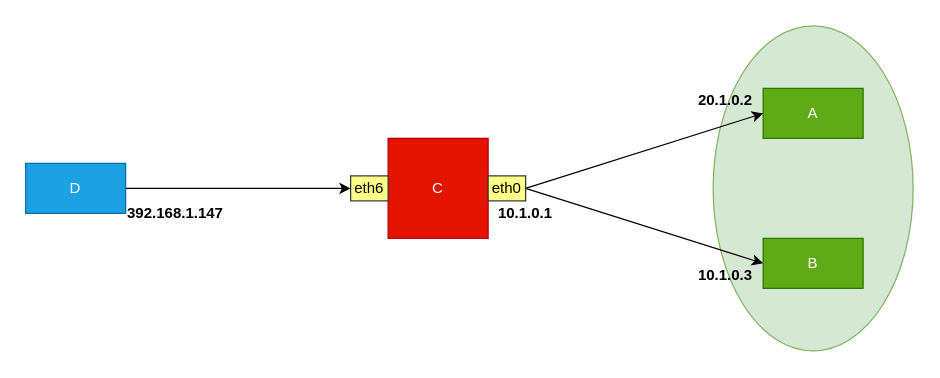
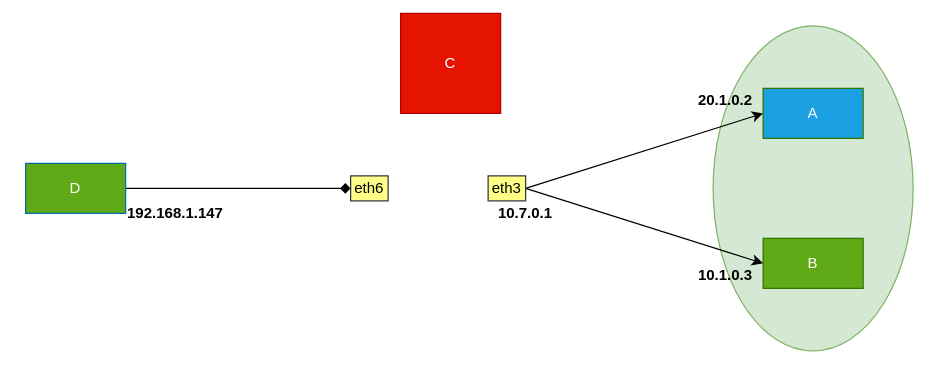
- <mxCell id="3" value="A" style="rounded=0;whiteSpace=wrap;html=1;fillColor=#60a917;strokeColor=#2D7600;fontColor=#ffffff;" vertex="1" parent="1"><mxGeometry x="610" y="70" width="80" height="40" as="geometry" /></mxCell>
+ <mxCell id="3" value="A" style="rounded=0;whiteSpace=wrap;html=1;fillColor=#1ba1e2;strokeColor=#2D7600;fontColor=#ffffff;" vertex="1" parent="1"><mxGeometry x="610" y="70" width="80" height="40" as="geometry" /></mxCell>
- <mxCell id="11" value="D" style="rounded=0;whiteSpace=wrap;html=1;fillColor=#1ba1e2;fontColor=#ffffff;strokeColor=#006EAF;" vertex="1" parent="1"><mxGeometry x="20" y="130" width="80" height="40" as="geometry" /></mxCell>
+ <mxCell id="11" value="D" style="rounded=0;whiteSpace=wrap;html=1;fillColor=#60a917;fontColor=#ffffff;strokeColor=#006EAF;" vertex="1" parent="1"><mxGeometry x="20" y="130" width="80" height="40" as="geometry" /></mxCell>
- <mxCell id="10" style="edgeStyle=none;rounded=0;orthogonalLoop=1;jettySize=auto;html=1;exitX=1;exitY=0.5;exitDx=0;exitDy=0;entryX=0;entryY=0.5;entryDx=0;entryDy=0;" edge="1" parent="1" source="11" target="6"><mxGeometry relative="1" as="geometry" /></mxCell>
+ <mxCell id="10" style="edgeStyle=none;rounded=0;orthogonalLoop=1;jettySize=auto;html=1;exitX=1;exitY=0.5;exitDx=0;exitDy=0;entryX=0;entryY=0.5;entryDx=0;entryDy=0;endArrow=diamond;" edge="1" parent="1" source="11" target="6"><mxGeometry relative="1" as="geometry" /></mxCell>
- <mxCell id="5" value="C" style="rounded=0;whiteSpace=wrap;html=1;fillColor=#e51400;fontColor=#ffffff;strokeColor=#B20000;" vertex="1" parent="1"><mxGeometry x="310" y="110" width="80" height="80" as="geometry" /></mxCell>
+ <mxCell id="5" value="C" style="rounded=0;whiteSpace=wrap;html=1;fillColor=#e51400;fontColor=#ffffff;strokeColor=#B20000;" vertex="1" parent="1"><mxGeometry x="320" y="10" width="80" height="80" as="geometry" /></mxCell>
- <mxCell id="9" value="eth0" style="rounded=0;whiteSpace=wrap;html=1;fillColor=#ffff88;strokeColor=#36393d;" vertex="1" parent="1"><mxGeometry x="390" y="140" width="30" height="20" as="geometry" /></mxCell>
+ <mxCell id="9" value="eth3" style="rounded=0;whiteSpace=wrap;html=1;fillColor=#ffff88;strokeColor=#36393d;" vertex="1" parent="1"><mxGeometry x="390" y="140" width="30" height="20" as="geometry" /></mxCell>
- <mxCell id="15" value="392.168.1.147" style="text;html=1;strokeColor=none;fillColor=none;align=center;verticalAlign=middle;whiteSpace=wrap;rounded=0;fontStyle=1" vertex="1" parent="1"><mxGeometry x="100" y="160" width="80" height="20" as="geometry" /></mxCell>
+ <mxCell id="15" value="192.168.1.147" style="text;html=1;strokeColor=none;fillColor=none;align=center;verticalAlign=middle;whiteSpace=wrap;rounded=0;fontStyle=1" vertex="1" parent="1"><mxGeometry x="100" y="160" width="80" height="20" as="geometry" /></mxCell>
- <mxCell id="13" value="10.1.0.1" style="text;html=1;strokeColor=none;fillColor=none;align=center;verticalAlign=middle;whiteSpace=wrap;rounded=0;fontStyle=1" vertex="1" parent="1"><mxGeometry x="390" y="160" width="60" height="20" as="geometry" /></mxCell>
+ <mxCell id="13" value="10.7.0.1" style="text;html=1;strokeColor=none;fillColor=none;align=center;verticalAlign=middle;whiteSpace=wrap;rounded=0;fontStyle=1" vertex="1" parent="1"><mxGeometry x="390" y="160" width="60" height="20" as="geometry" /></mxCell>
